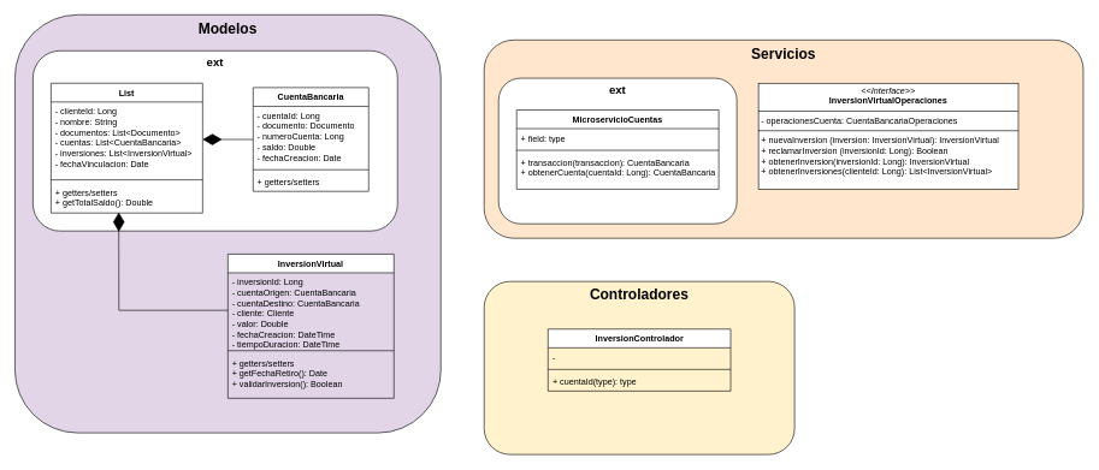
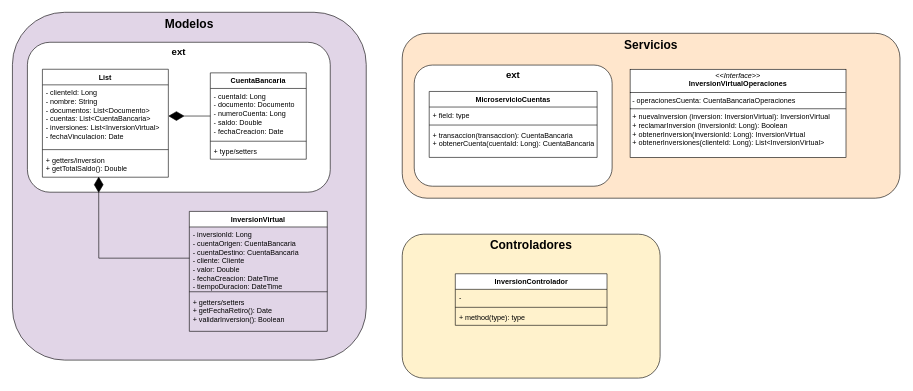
- <mxCell id="15" value="+ getters/setters" style="text;strokeColor=none;fillColor=none;align=left;verticalAlign=top;spacingLeft=4;spacingRight=4;overflow=hidden;rotatable=0;points=[[0,0.5],[1,0.5]];portConstraint=eastwest;whiteSpace=wrap;html=1;" parent="12" vertex="1"><mxGeometry y="118" width="160" height="26" as="geometry" /></mxCell>
+ <mxCell id="15" value="+ type/setters" style="text;strokeColor=none;fillColor=none;align=left;verticalAlign=top;spacingLeft=4;spacingRight=4;overflow=hidden;rotatable=0;points=[[0,0.5],[1,0.5]];portConstraint=eastwest;whiteSpace=wrap;html=1;" parent="12" vertex="1"><mxGeometry y="118" width="160" height="26" as="geometry" /></mxCell>
- <mxCell id="11" value="+ getters/setters&lt;div&gt;+ getTotalSaldo(): Double&lt;/div&gt;" style="text;strokeColor=none;fillColor=none;align=left;verticalAlign=top;spacingLeft=4;spacingRight=4;overflow=hidden;rotatable=0;points=[[0,0.5],[1,0.5]];portConstraint=eastwest;whiteSpace=wrap;html=1;" parent="8" vertex="1"><mxGeometry y="138" width="210" height="42" as="geometry" /></mxCell>
+ <mxCell id="11" value="+ getters/inversion&lt;div&gt;+ getTotalSaldo(): Double&lt;/div&gt;" style="text;strokeColor=none;fillColor=none;align=left;verticalAlign=top;spacingLeft=4;spacingRight=4;overflow=hidden;rotatable=0;points=[[0,0.5],[1,0.5]];portConstraint=eastwest;whiteSpace=wrap;html=1;" parent="8" vertex="1"><mxGeometry y="138" width="210" height="42" as="geometry" /></mxCell>
- <mxCell id="23" value="+ cuentaId(type): type" style="text;strokeColor=none;fillColor=none;align=left;verticalAlign=top;spacingLeft=4;spacingRight=4;overflow=hidden;rotatable=0;points=[[0,0.5],[1,0.5]];portConstraint=eastwest;whiteSpace=wrap;html=1;" vertex="1" parent="20"><mxGeometry y="60" width="253" height="26" as="geometry" /></mxCell>
+ <mxCell id="23" value="+ method(type): type" style="text;strokeColor=none;fillColor=none;align=left;verticalAlign=top;spacingLeft=4;spacingRight=4;overflow=hidden;rotatable=0;points=[[0,0.5],[1,0.5]];portConstraint=eastwest;whiteSpace=wrap;html=1;" vertex="1" parent="20"><mxGeometry y="60" width="253" height="26" as="geometry" /></mxCell>
